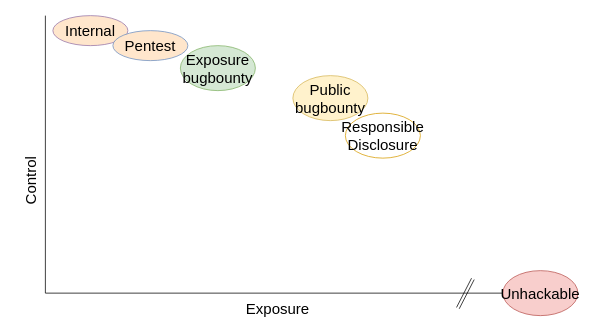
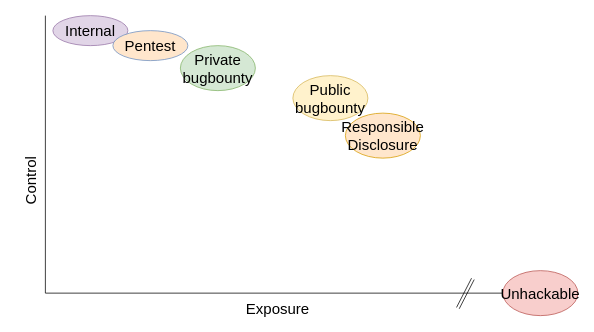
- <mxCell id="5" value="Internal" style="ellipse;whiteSpace=wrap;html=1;fontSize=20;fillColor=#ffe6cc;strokeColor=#9673a6;" vertex="1" parent="1"><mxGeometry x="70" y="20" width="100" height="40" as="geometry" /></mxCell>
+ <mxCell id="5" value="Internal" style="ellipse;whiteSpace=wrap;html=1;fontSize=20;fillColor=#e1d5e7;strokeColor=#9673a6;" vertex="1" parent="1"><mxGeometry x="70" y="20" width="100" height="40" as="geometry" /></mxCell>
- <mxCell id="7" value="Exposure bugbounty" style="ellipse;whiteSpace=wrap;html=1;fontSize=20;fillColor=#d5e8d4;strokeColor=#82b366;" vertex="1" parent="1"><mxGeometry x="240" y="60" width="100" height="60" as="geometry" /></mxCell>
+ <mxCell id="7" value="Private bugbounty" style="ellipse;whiteSpace=wrap;html=1;fontSize=20;fillColor=#d5e8d4;strokeColor=#82b366;" vertex="1" parent="1"><mxGeometry x="240" y="60" width="100" height="60" as="geometry" /></mxCell>
- <mxCell id="9" value="Responsible&lt;br&gt;Disclosure&lt;br&gt;" style="ellipse;whiteSpace=wrap;html=1;fontSize=20;fillColor=#ffffff;strokeColor=#d79b00;" vertex="1" parent="1"><mxGeometry x="460" y="150" width="100" height="60" as="geometry" /></mxCell>
+ <mxCell id="9" value="Responsible&lt;br&gt;Disclosure&lt;br&gt;" style="ellipse;whiteSpace=wrap;html=1;fontSize=20;fillColor=#ffe6cc;strokeColor=#d79b00;" vertex="1" parent="1"><mxGeometry x="460" y="150" width="100" height="60" as="geometry" /></mxCell>
